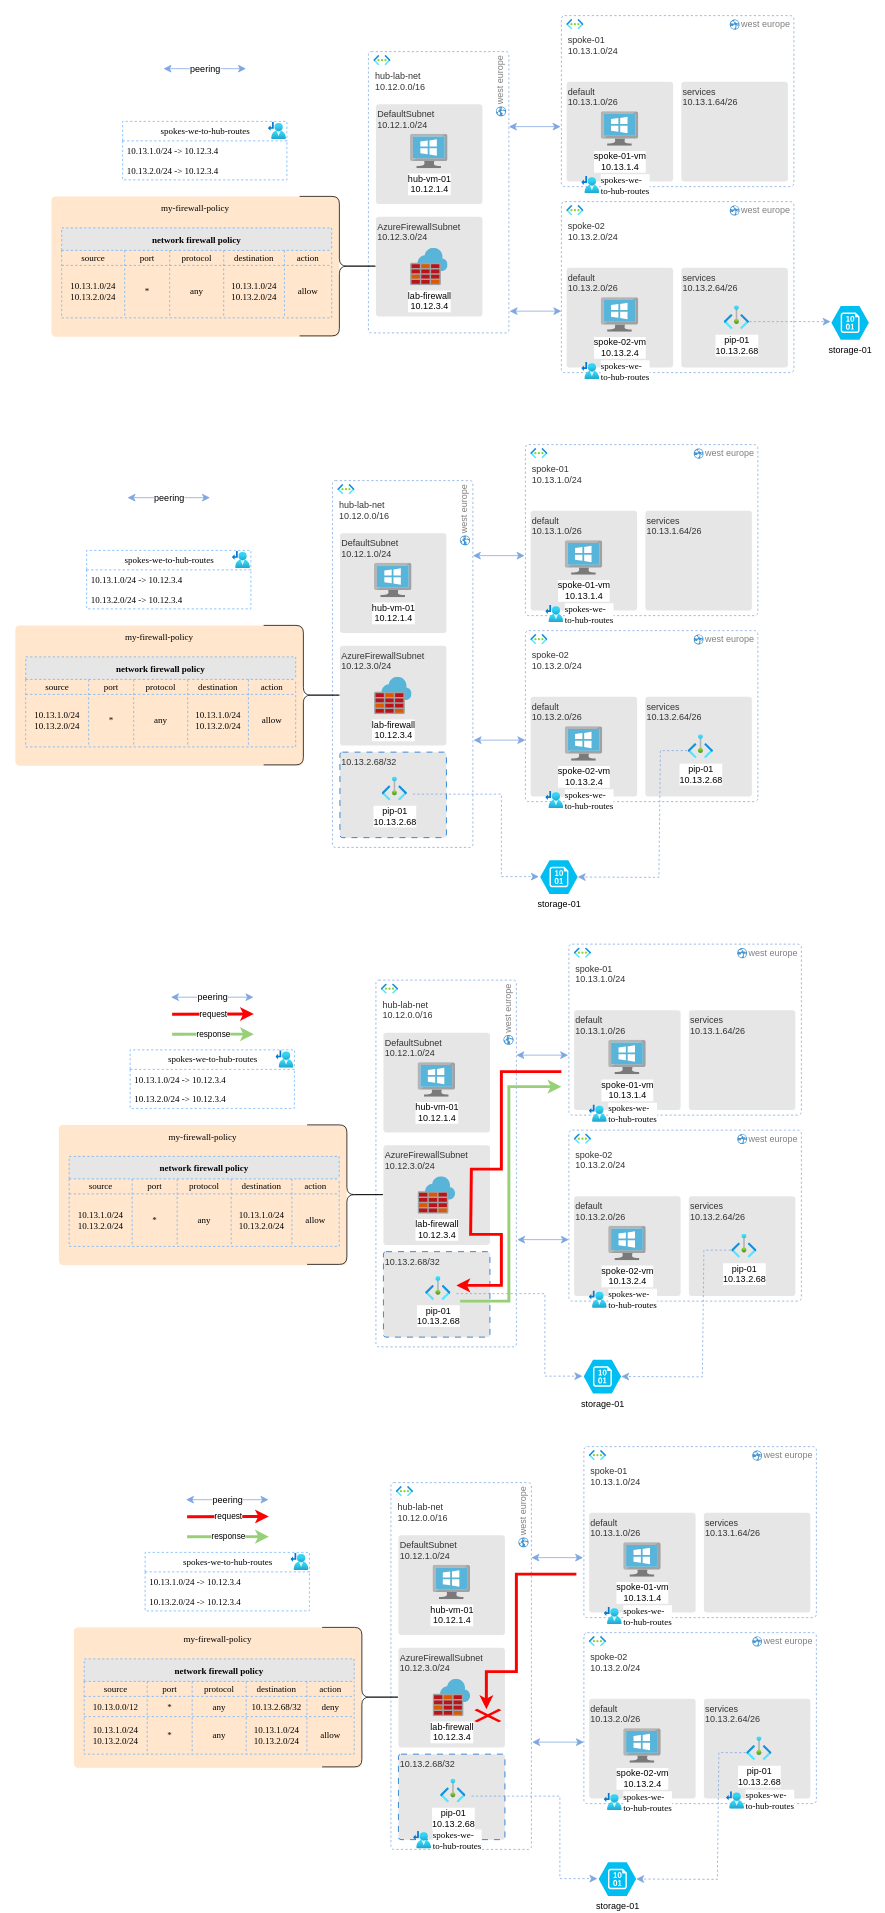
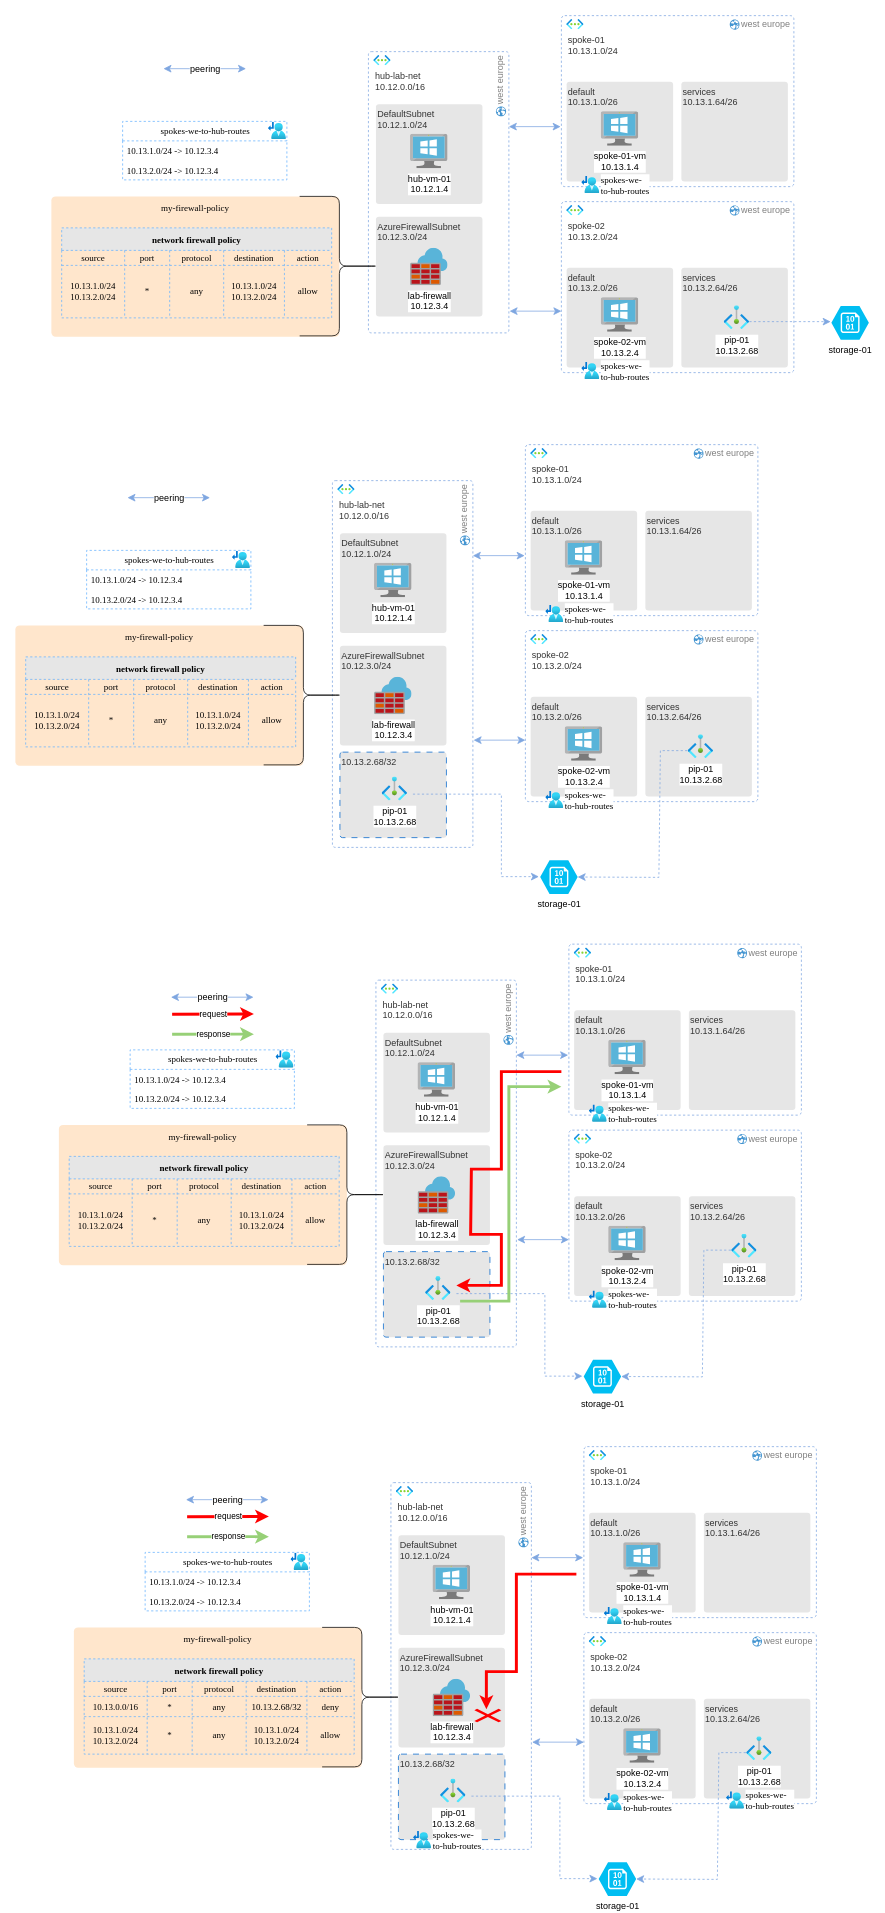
- <mxCell id="222" value="10.13.0.0/12" style="shape=partialRectangle;html=1;whiteSpace=wrap;connectable=0;fillColor=none;top=0;left=0;bottom=0;right=0;overflow=hidden;dashed=1;strokeColor=#66B2FF;fontFamily=Tahoma;" vertex="1" parent="221"><mxGeometry width="84" height="27" as="geometry"><mxRectangle width="84" height="27" as="alternateBounds" /></mxGeometry></mxCell>
+ <mxCell id="222" value="10.13.0.0/16" style="shape=partialRectangle;html=1;whiteSpace=wrap;connectable=0;fillColor=none;top=0;left=0;bottom=0;right=0;overflow=hidden;dashed=1;strokeColor=#66B2FF;fontFamily=Tahoma;" vertex="1" parent="221"><mxGeometry width="84" height="27" as="geometry"><mxRectangle width="84" height="27" as="alternateBounds" /></mxGeometry></mxCell>
